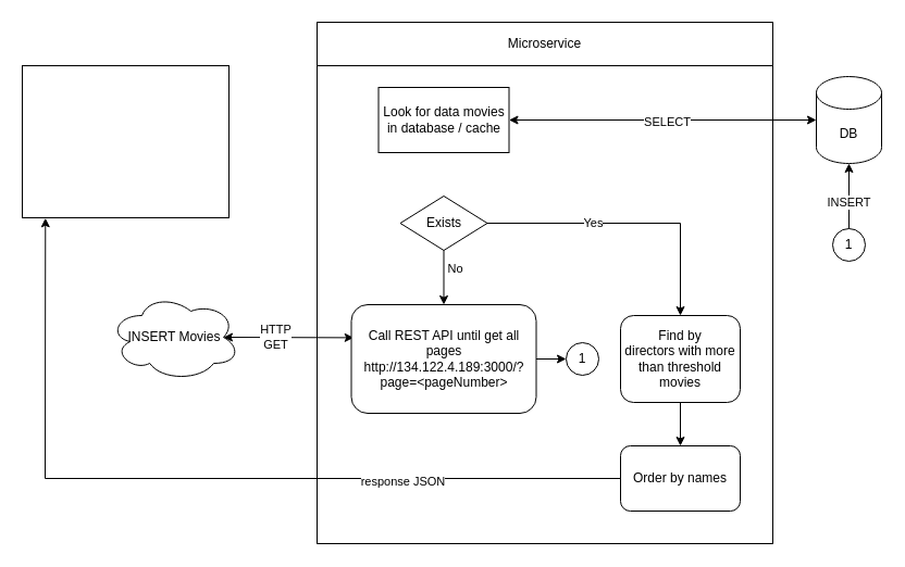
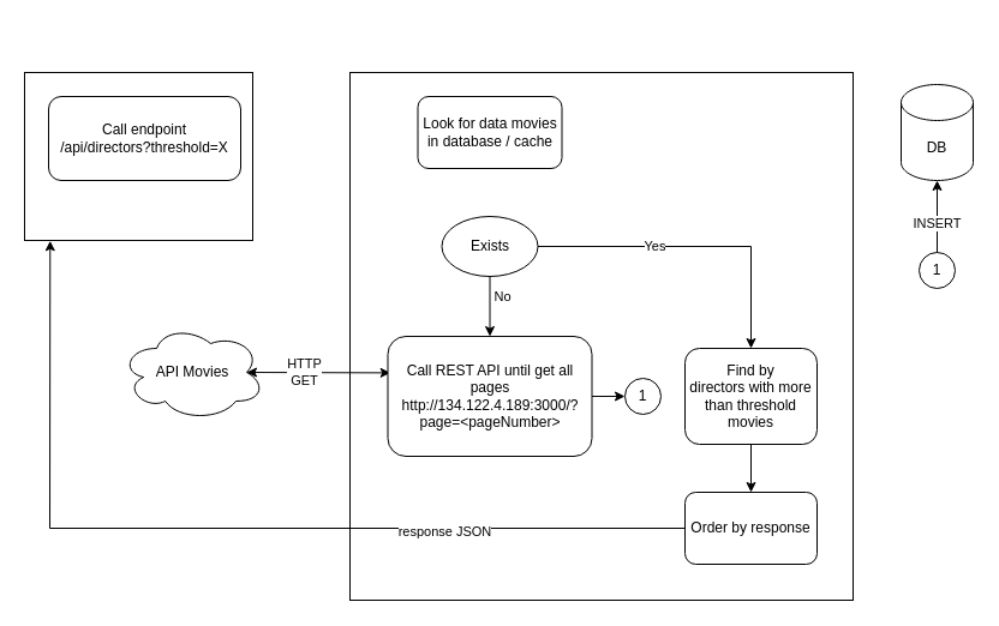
- <mxCell id="5" value="Microservice" style="rounded=0;whiteSpace=wrap;html=1;" vertex="1" parent="1"><mxGeometry x="291" y="20" width="419" height="40" as="geometry" /></mxCell>
- <mxCell id="10" value="Look for data movies&lt;div&gt;in database / cache&lt;/div&gt;" style="whiteSpace=wrap;html=1;rounded=0;" vertex="1" parent="1"><mxGeometry x="347.5" y="80" width="120" height="60" as="geometry" /></mxCell>
+ <mxCell id="10" value="Look for data movies&lt;div&gt;in database / cache&lt;/div&gt;" style="rounded=1;whiteSpace=wrap;html=1;" vertex="1" parent="1"><mxGeometry x="347.5" y="80" width="120" height="60" as="geometry" /></mxCell>
- <mxCell id="16" value="" style="endArrow=classic;startArrow=classic;html=1;rounded=0;exitX=1;exitY=0.5;exitDx=0;exitDy=0;entryX=0;entryY=0.5;entryDx=0;entryDy=0;entryPerimeter=0;" edge="1" parent="1" source="10" target="9"><mxGeometry width="50" height="50" relative="1" as="geometry"><mxPoint x="690" y="135" as="sourcePoint" /><mxPoint x="740" y="85" as="targetPoint" /></mxGeometry></mxCell>
- <mxCell id="17" value="SELECT" style="edgeLabel;html=1;align=center;verticalAlign=middle;resizable=0;points=[];" vertex="1" connectable="0" parent="16"><mxGeometry x="0.024" y="-1" relative="1" as="geometry"><mxPoint as="offset" /></mxGeometry></mxCell>
+ <mxCell id="6" value="&lt;div&gt;&lt;span style=&quot;text-align: left;&quot;&gt;Call endpoint&lt;/span&gt;&lt;/div&gt;&lt;span style=&quot;text-align: left;&quot;&gt;/api/directors?threshold=X&lt;/span&gt;" style="rounded=1;whiteSpace=wrap;html=1;" vertex="1" parent="1"><mxGeometry x="40" y="80" width="160" height="70" as="geometry" /></mxCell>
- <mxCell id="11" value="Exists" style="rhombus;whiteSpace=wrap;html=1;" vertex="1" parent="1"><mxGeometry x="367.5" y="180" width="80" height="50" as="geometry" /></mxCell>
+ <mxCell id="11" value="Exists" style="ellipse;whiteSpace=wrap;html=1;" vertex="1" parent="1"><mxGeometry x="367.5" y="180" width="80" height="50" as="geometry" /></mxCell>
- <mxCell id="4" value="INSERT Movies" style="ellipse;shape=cloud;whiteSpace=wrap;html=1;" parent="1" vertex="1"><mxGeometry x="100" y="270" width="120" height="80" as="geometry" /></mxCell>
+ <mxCell id="4" value="API Movies" style="ellipse;shape=cloud;whiteSpace=wrap;html=1;" parent="1" vertex="1"><mxGeometry x="100" y="270" width="120" height="80" as="geometry" /></mxCell>
- <mxCell id="25" value="Order by names" style="rounded=1;whiteSpace=wrap;html=1;" vertex="1" parent="1"><mxGeometry x="570" y="410" width="110" height="60" as="geometry" /></mxCell>
+ <mxCell id="25" value="Order by response" style="rounded=1;whiteSpace=wrap;html=1;" vertex="1" parent="1"><mxGeometry x="570" y="410" width="110" height="60" as="geometry" /></mxCell>
